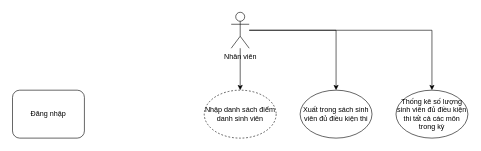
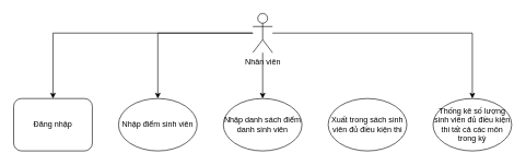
+ <mxCell id="2" style="edgeStyle=orthogonalEdgeStyle;rounded=0;orthogonalLoop=1;jettySize=auto;html=1;" edge="1" parent="1" source="7" target="9"><mxGeometry relative="1" as="geometry" /></mxCell>
+ <mxCell id="3" style="edgeStyle=orthogonalEdgeStyle;rounded=0;orthogonalLoop=1;jettySize=auto;html=1;entryX=0.5;entryY=0;entryDx=0;entryDy=0;" edge="1" parent="1" source="7" target="8"><mxGeometry relative="1" as="geometry" /></mxCell>
- <mxCell id="5" style="edgeStyle=orthogonalEdgeStyle;rounded=0;orthogonalLoop=1;jettySize=auto;html=1;entryX=0.5;entryY=0;entryDx=0;entryDy=0;" edge="1" parent="1" source="7" target="11"><mxGeometry relative="1" as="geometry" /></mxCell>
+ <mxCell id="8" value="Nhập điểm sinh viên" style="ellipse;whiteSpace=wrap;html=1;" vertex="1" parent="1"><mxGeometry x="180" y="150" width="120" height="80" as="geometry" /></mxCell>
- <mxCell id="10" value="Nhập danh sách điểm danh sinh viên" style="ellipse;whiteSpace=wrap;html=1;dashed=1;" vertex="1" parent="1"><mxGeometry x="340" y="150" width="120" height="80" as="geometry" /></mxCell>
+ <mxCell id="10" value="Nhập danh sách điểm danh sinh viên" style="ellipse;whiteSpace=wrap;html=1;" vertex="1" parent="1"><mxGeometry x="340" y="150" width="120" height="80" as="geometry" /></mxCell>
